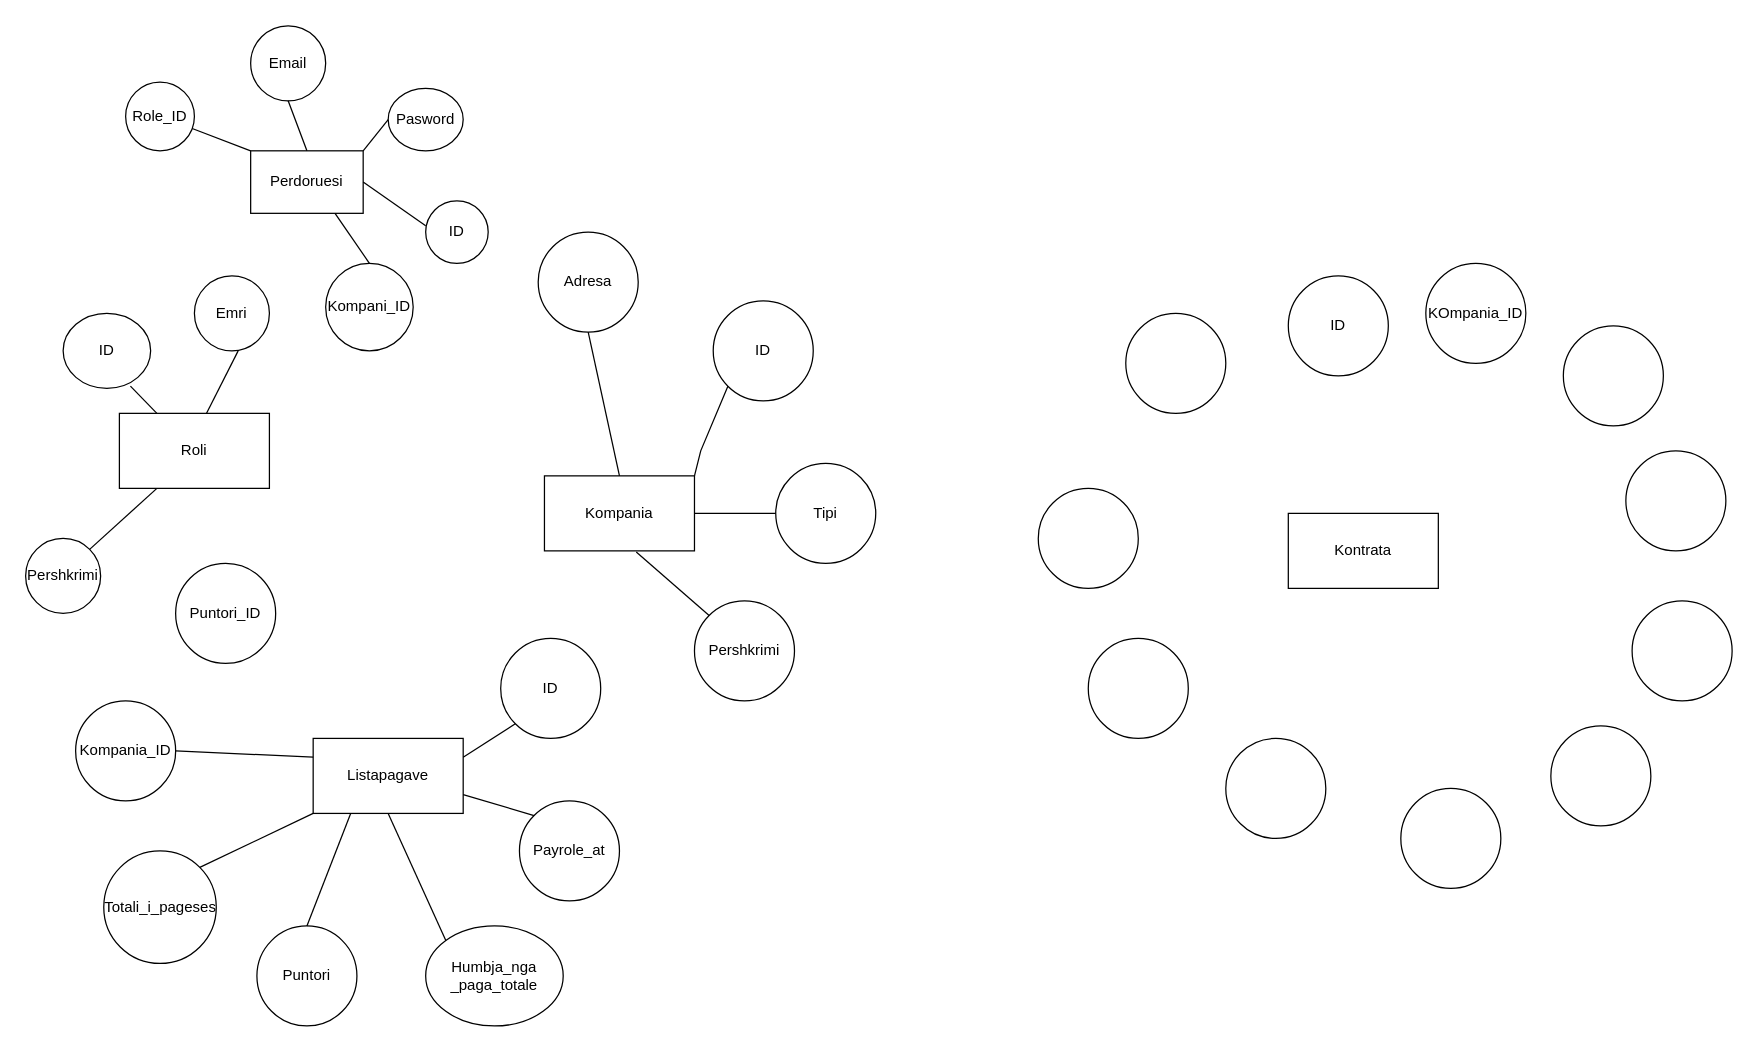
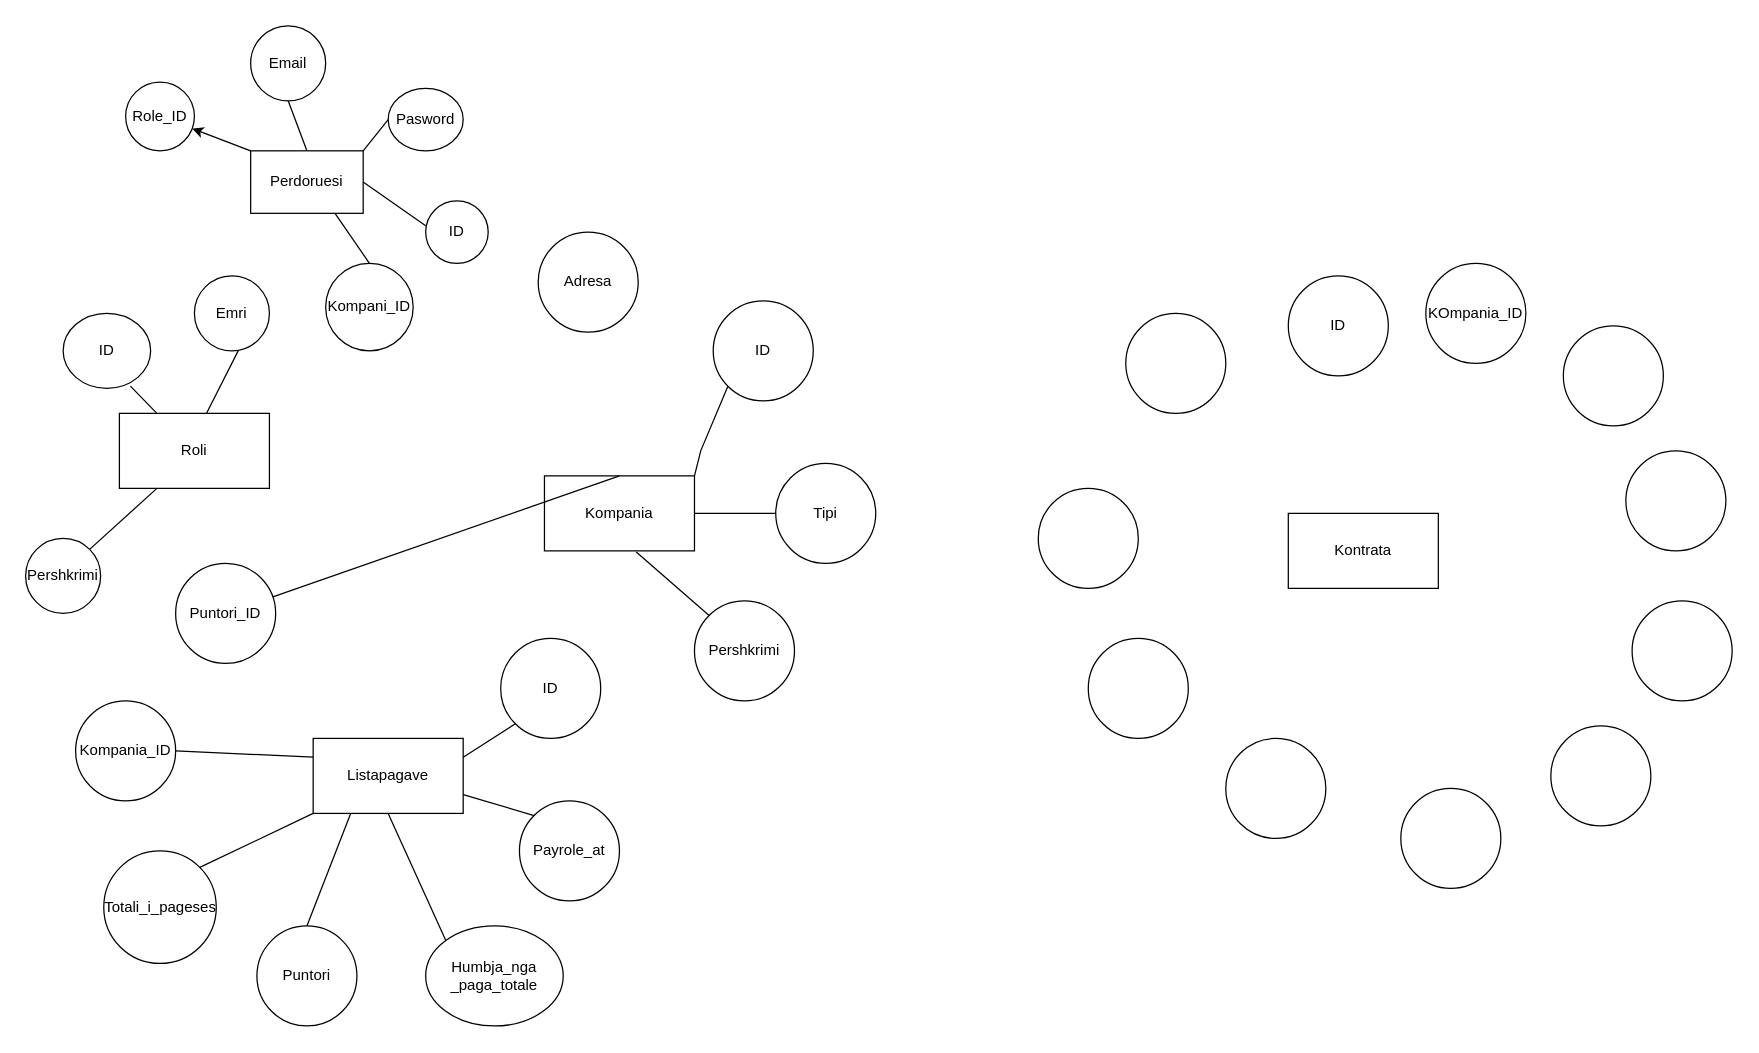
- <mxCell id="11" value="" style="endArrow=none;html=1;rounded=0;exitX=0;exitY=0;exitDx=0;exitDy=0;" edge="1" parent="1" source="2" target="10"><mxGeometry width="50" height="50" relative="1" as="geometry"><mxPoint x="100" y="160" as="sourcePoint" /><mxPoint x="150" y="110" as="targetPoint" /></mxGeometry></mxCell>
+ <mxCell id="11" value="" style="endArrow=classic;html=1;rounded=0;exitX=0;exitY=0;exitDx=0;exitDy=0;" edge="1" parent="1" source="2" target="10"><mxGeometry width="50" height="50" relative="1" as="geometry"><mxPoint x="100" y="160" as="sourcePoint" /><mxPoint x="150" y="110" as="targetPoint" /></mxGeometry></mxCell>
- <mxCell id="26" value="" style="endArrow=none;html=1;rounded=0;entryX=0.5;entryY=1;entryDx=0;entryDy=0;exitX=0.5;exitY=0;exitDx=0;exitDy=0;" edge="1" parent="1" source="21" target="22"><mxGeometry width="50" height="50" relative="1" as="geometry"><mxPoint x="430" y="360" as="sourcePoint" /><mxPoint x="480" y="310" as="targetPoint" /></mxGeometry></mxCell>
+ <mxCell id="26" value="" style="endArrow=none;html=1;rounded=0;exitX=0.5;exitY=0;exitDx=0;exitDy=0;" edge="1" parent="1" source="21" target="37"><mxGeometry width="50" height="50" relative="1" as="geometry"><mxPoint x="430" y="360" as="sourcePoint" /><mxPoint x="480" y="310" as="targetPoint" /></mxGeometry></mxCell>
